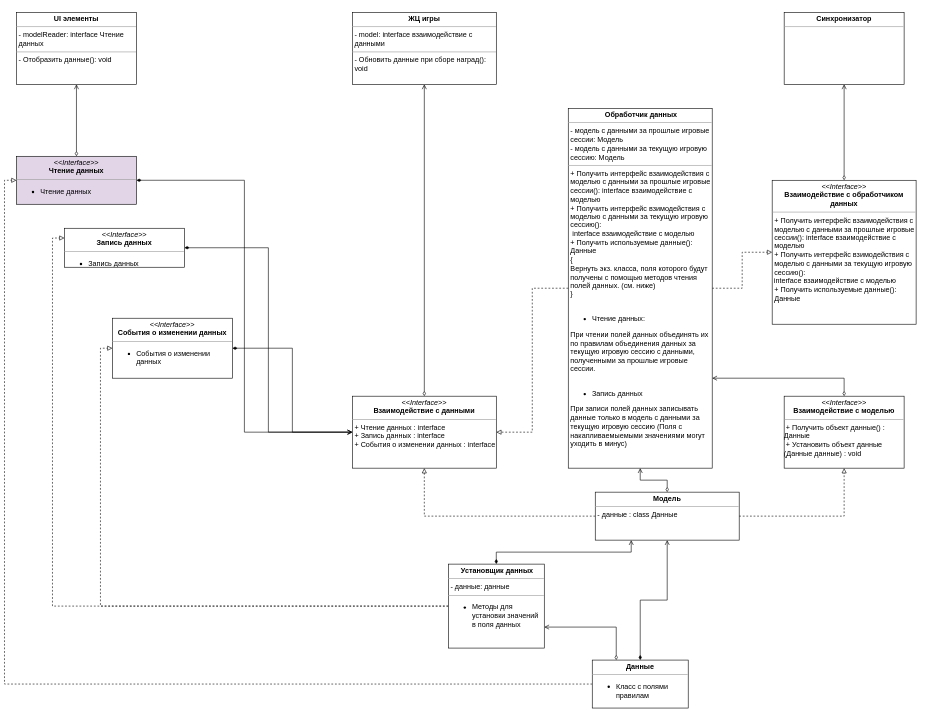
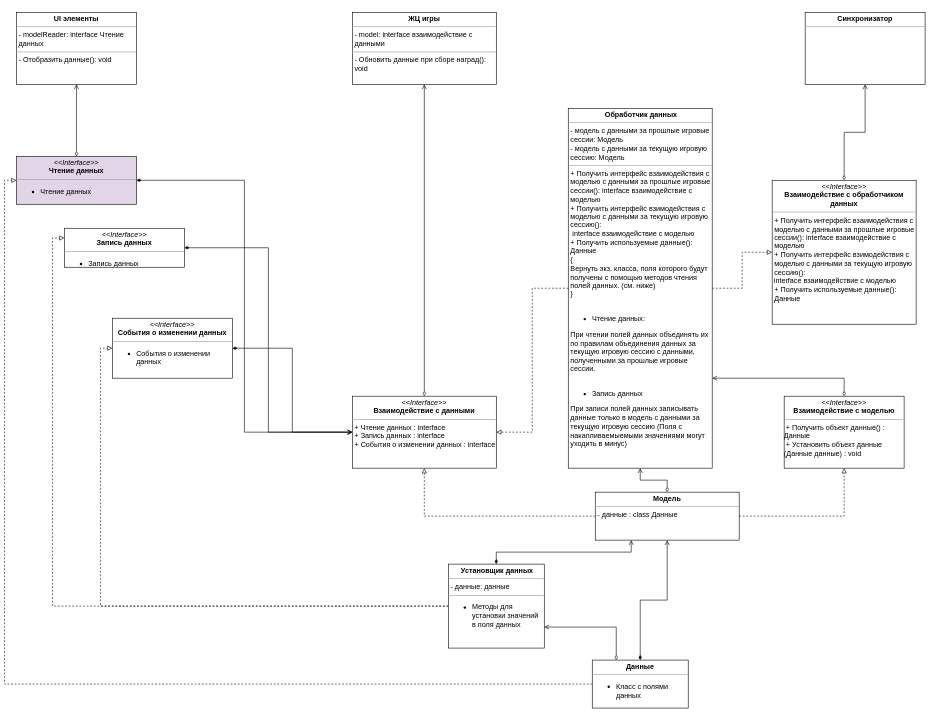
- <mxCell id="10" value="&lt;p style=&quot;margin: 0px ; margin-top: 4px ; text-align: center&quot;&gt;&lt;b&gt;Синхронизатор&lt;/b&gt;&lt;/p&gt;&lt;hr size=&quot;1&quot;&gt;&lt;p style=&quot;margin: 0px ; margin-left: 4px&quot;&gt;&lt;br&gt;&lt;/p&gt;" style="verticalAlign=top;align=left;overflow=fill;fontSize=12;fontFamily=Helvetica;html=1;whiteSpace=wrap;" parent="1" vertex="1"><mxGeometry x="1300" y="20" width="200" height="120" as="geometry" /></mxCell>
+ <mxCell id="10" value="&lt;p style=&quot;margin: 0px ; margin-top: 4px ; text-align: center&quot;&gt;&lt;b&gt;Синхронизатор&lt;/b&gt;&lt;/p&gt;&lt;hr size=&quot;1&quot;&gt;&lt;p style=&quot;margin: 0px ; margin-left: 4px&quot;&gt;&lt;br&gt;&lt;/p&gt;" style="verticalAlign=top;align=left;overflow=fill;fontSize=12;fontFamily=Helvetica;html=1;whiteSpace=wrap;" parent="1" vertex="1"><mxGeometry x="1335" y="20" width="200" height="120" as="geometry" /></mxCell>
- <mxCell id="22" value="&lt;p style=&quot;margin: 0px ; margin-top: 4px ; text-align: center&quot;&gt;&lt;b&gt;Данные&lt;/b&gt;&lt;/p&gt;&lt;hr size=&quot;1&quot;&gt;&lt;p style=&quot;margin: 0px ; margin-left: 4px&quot;&gt;&lt;/p&gt;&lt;ul&gt;&lt;li&gt;Класс с полями правилам&lt;/li&gt;&lt;/ul&gt;&lt;p&gt;&lt;/p&gt;" style="verticalAlign=top;align=left;overflow=fill;fontSize=12;fontFamily=Helvetica;html=1;whiteSpace=wrap;" parent="1" vertex="1"><mxGeometry x="980" y="1100" width="160" height="80" as="geometry" /></mxCell>
+ <mxCell id="22" value="&lt;p style=&quot;margin: 0px ; margin-top: 4px ; text-align: center&quot;&gt;&lt;b&gt;Данные&lt;/b&gt;&lt;/p&gt;&lt;hr size=&quot;1&quot;&gt;&lt;p style=&quot;margin: 0px ; margin-left: 4px&quot;&gt;&lt;/p&gt;&lt;ul&gt;&lt;li&gt;Класс с полями данных&lt;/li&gt;&lt;/ul&gt;&lt;p&gt;&lt;/p&gt;" style="verticalAlign=top;align=left;overflow=fill;fontSize=12;fontFamily=Helvetica;html=1;whiteSpace=wrap;" parent="1" vertex="1"><mxGeometry x="980" y="1100" width="160" height="80" as="geometry" /></mxCell>
